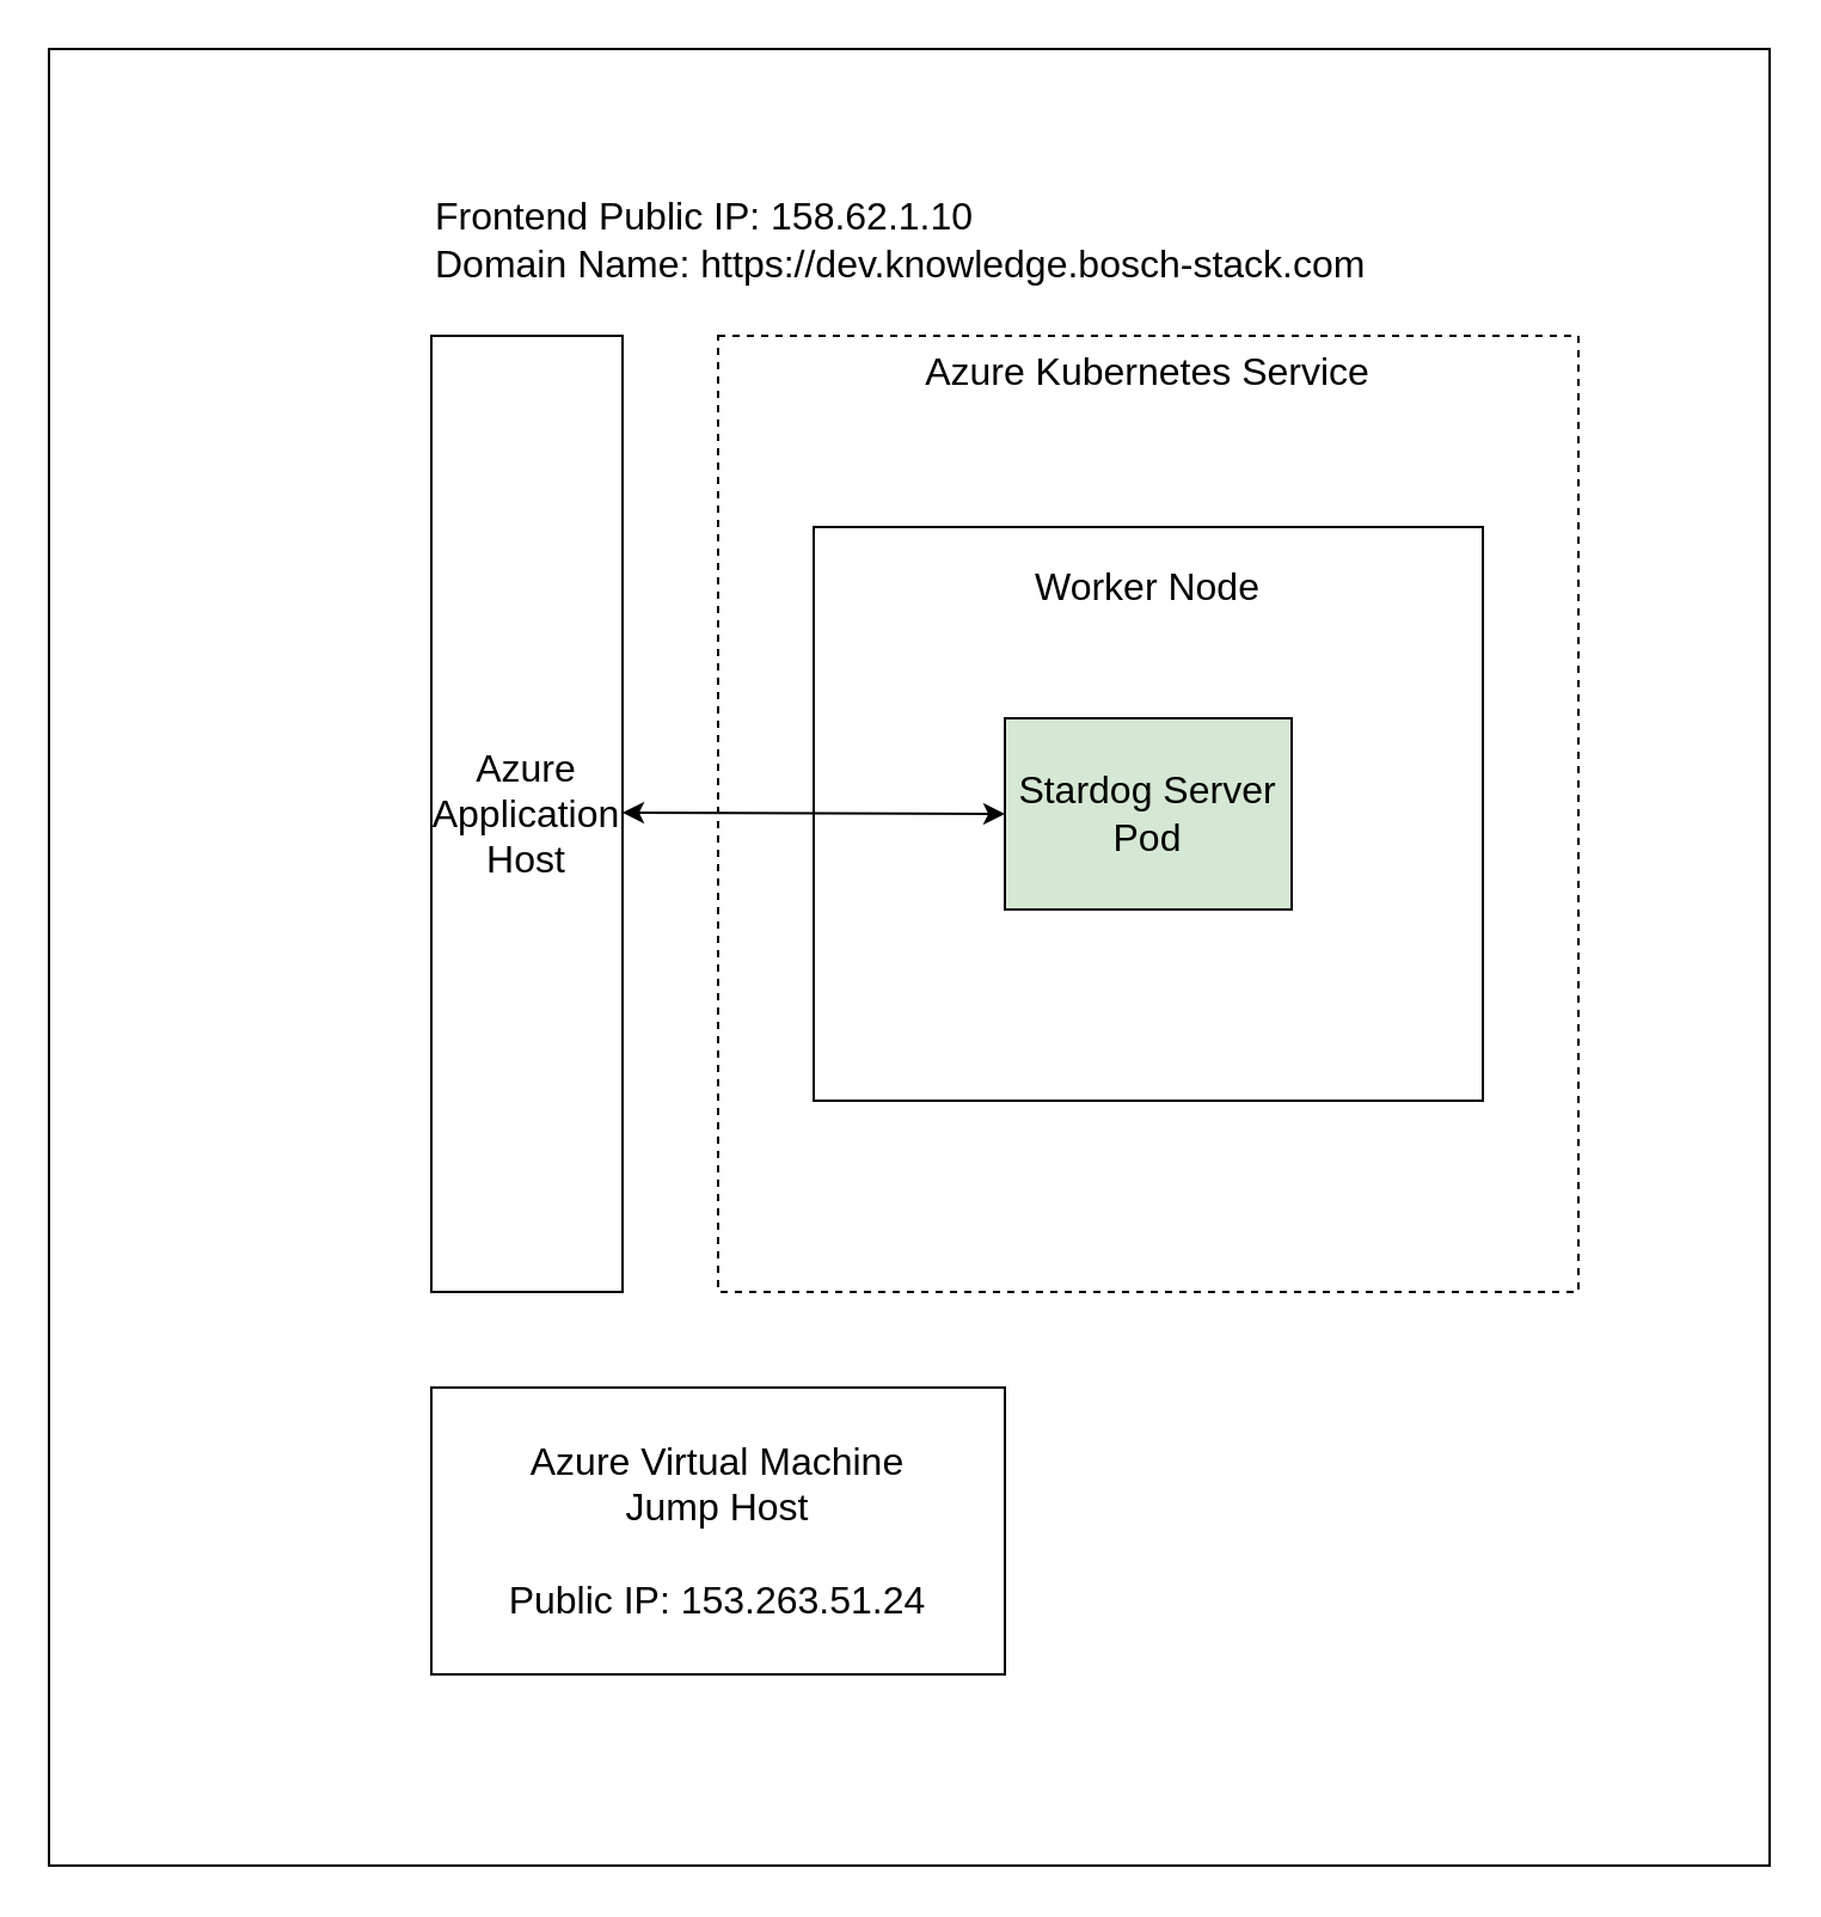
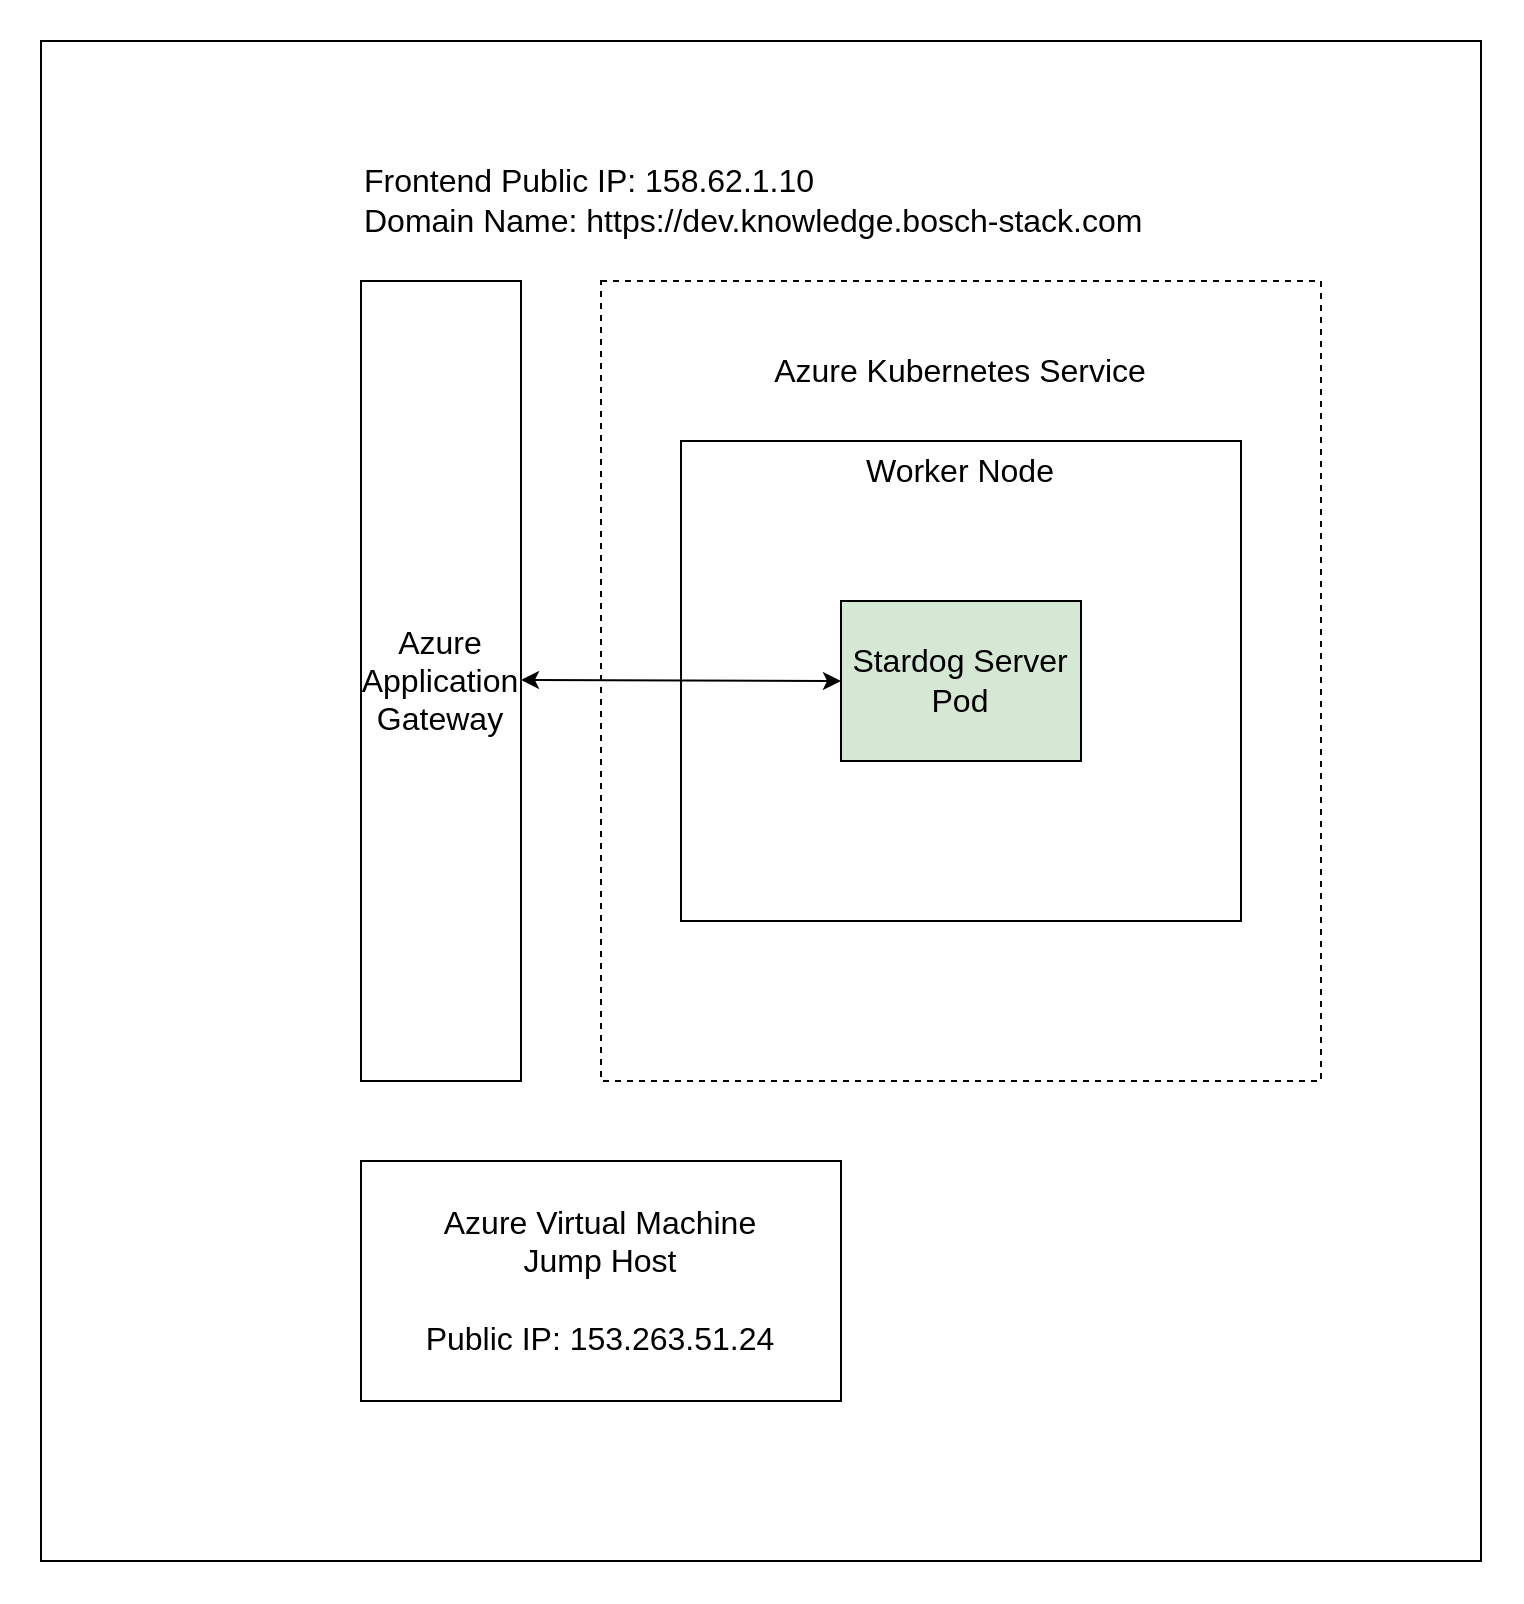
- <mxCell id="4" value="Azure Kubernetes Service" style="text;html=1;whiteSpace=wrap;strokeColor=none;fillColor=none;align=center;verticalAlign=middle;rounded=0;fontSize=16;" vertex="1" parent="1"><mxGeometry x="360" y="140" width="240" height="30" as="geometry" /></mxCell>
+ <mxCell id="4" value="Azure Kubernetes Service" style="text;html=1;whiteSpace=wrap;strokeColor=none;fillColor=none;align=center;verticalAlign=middle;rounded=0;fontSize=16;" vertex="1" parent="1"><mxGeometry x="360" y="170" width="240" height="30" as="geometry" /></mxCell>
- <mxCell id="6" value="Worker Node" style="text;html=1;whiteSpace=wrap;strokeColor=none;fillColor=none;align=center;verticalAlign=middle;rounded=0;fontSize=16;" vertex="1" parent="1"><mxGeometry x="380" y="230" width="200" height="30" as="geometry" /></mxCell>
+ <mxCell id="6" value="Worker Node" style="text;html=1;whiteSpace=wrap;strokeColor=none;fillColor=none;align=center;verticalAlign=middle;rounded=0;fontSize=16;" vertex="1" parent="1"><mxGeometry x="380" y="220" width="200" height="30" as="geometry" /></mxCell>
- <mxCell id="9" value="&lt;font style=&quot;font-size: 16px;&quot;&gt;Azure Application Host&lt;/font&gt;" style="rounded=0;whiteSpace=wrap;html=1;" vertex="1" parent="1"><mxGeometry x="180" y="140" width="80" height="400" as="geometry" /></mxCell>
+ <mxCell id="9" value="&lt;font style=&quot;font-size: 16px;&quot;&gt;Azure Application Gateway&lt;/font&gt;" style="rounded=0;whiteSpace=wrap;html=1;" vertex="1" parent="1"><mxGeometry x="180" y="140" width="80" height="400" as="geometry" /></mxCell>
